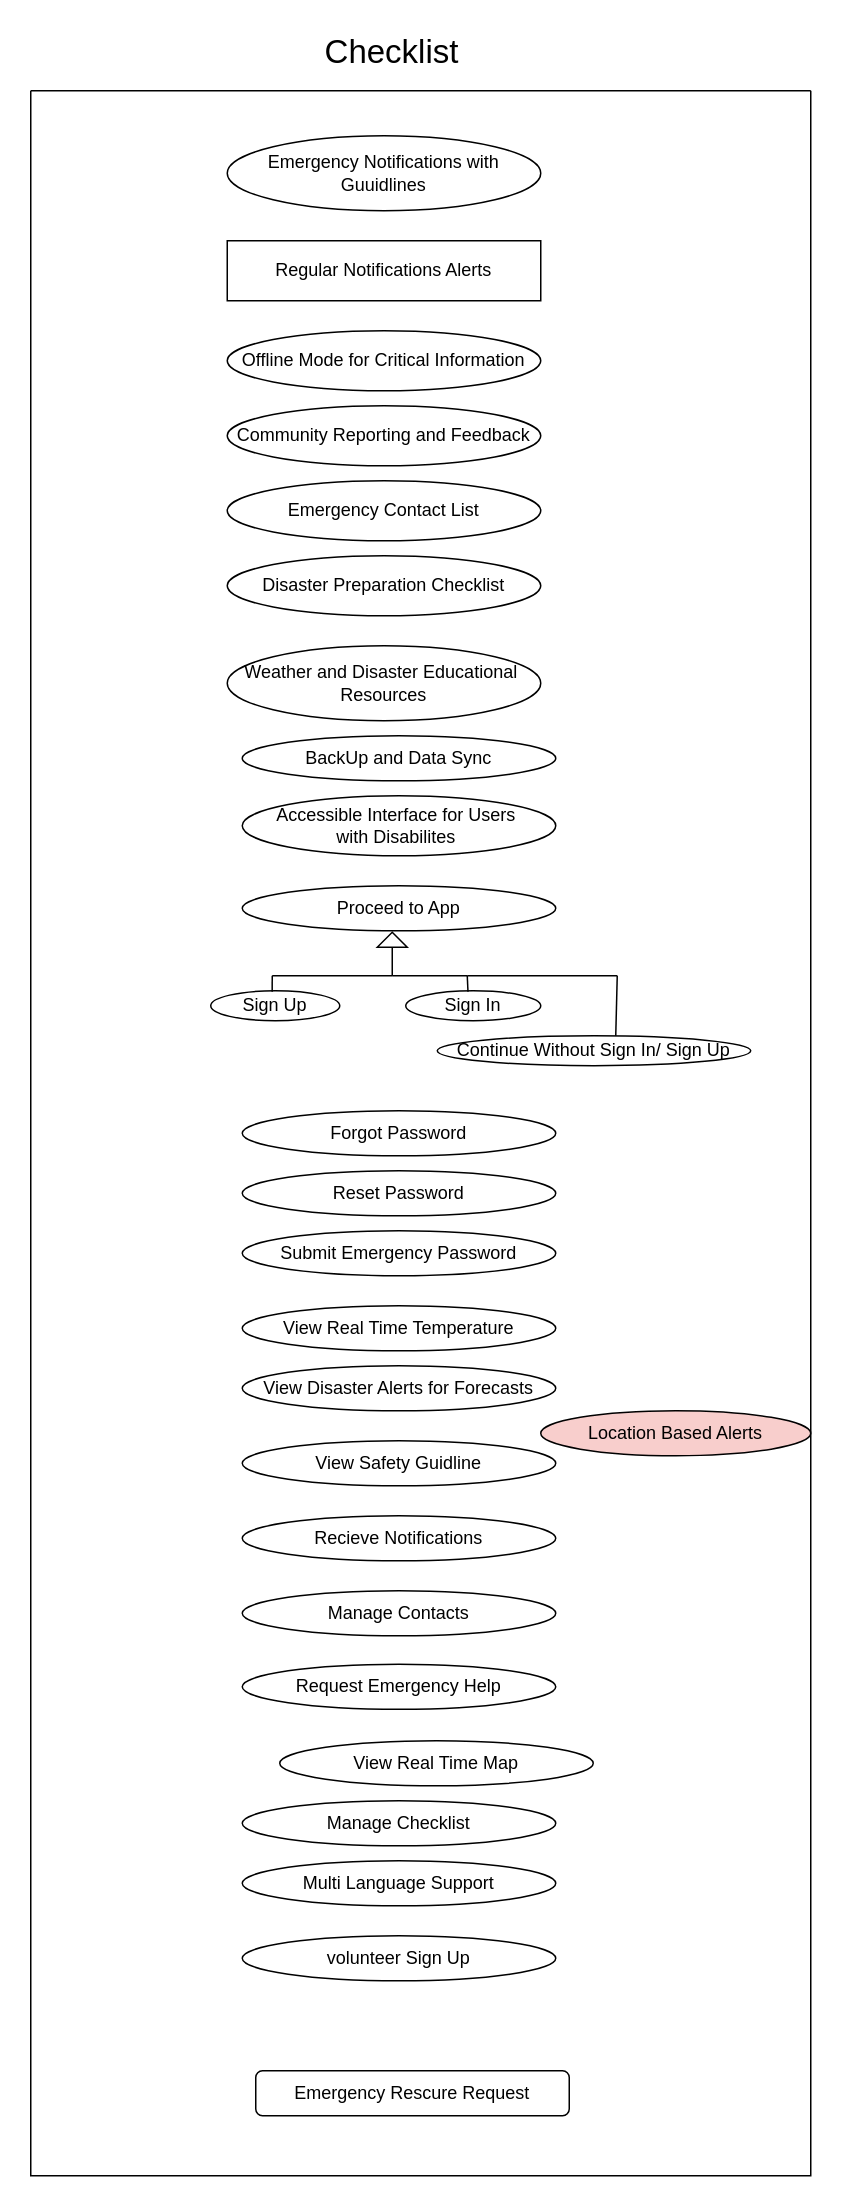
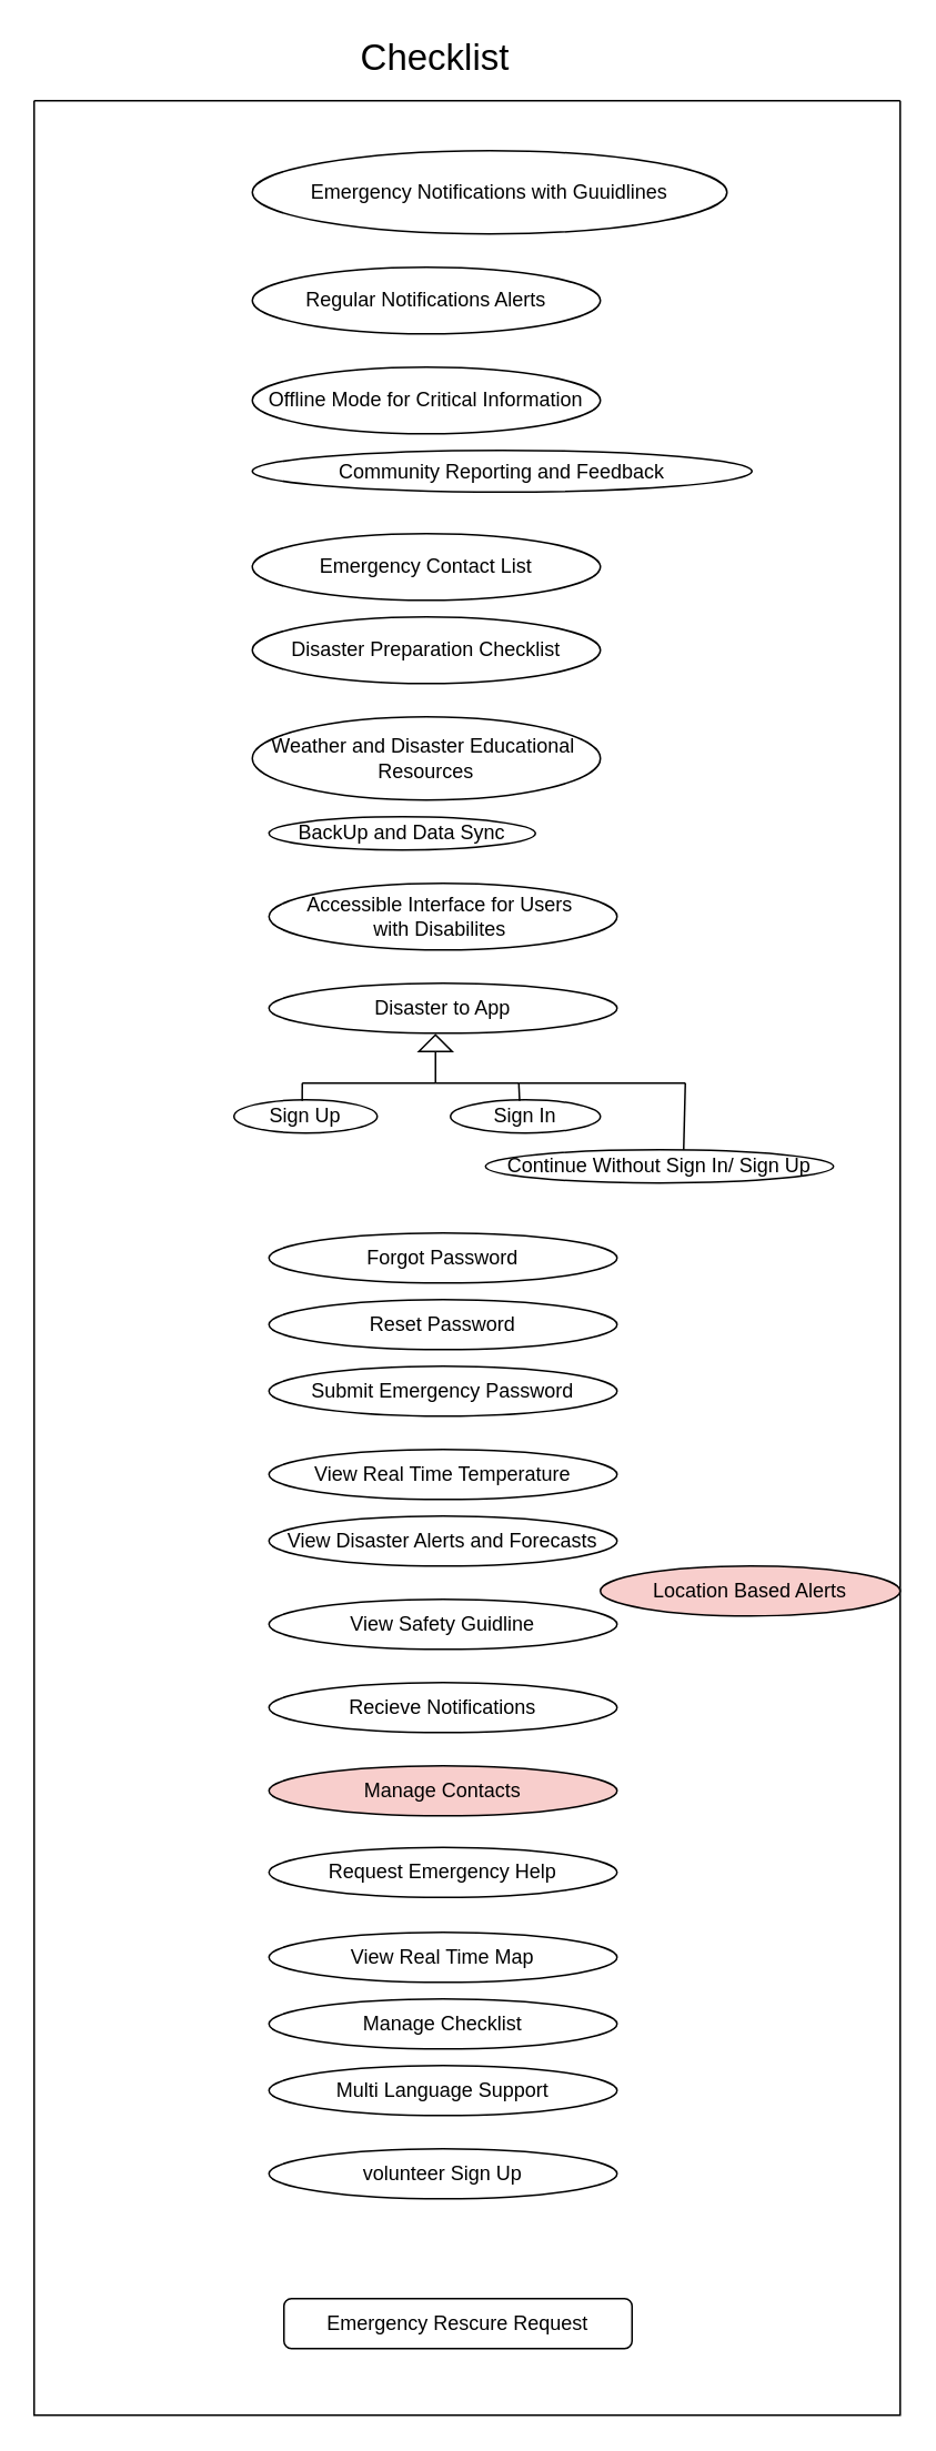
- <mxCell id="3" value="Emergency Notifications&amp;nbsp;&lt;span style=&quot;background-color: initial;&quot;&gt;with Guuidlines&lt;/span&gt;" style="ellipse;whiteSpace=wrap;html=1;" vertex="1" parent="2"><mxGeometry x="131" y="30" width="209" height="50" as="geometry" /></mxCell>
+ <mxCell id="3" value="Emergency Notifications&amp;nbsp;&lt;span style=&quot;background-color: initial;&quot;&gt;with Guuidlines&lt;/span&gt;" style="ellipse;whiteSpace=wrap;html=1;" vertex="1" parent="2"><mxGeometry x="131" y="30" width="285" height="50" as="geometry" /></mxCell>
- <mxCell id="4" value="Regular Notifications Alerts" style="whiteSpace=wrap;html=1;rounded=0;" vertex="1" parent="2"><mxGeometry x="131" y="100" width="209" height="40" as="geometry" /></mxCell>
+ <mxCell id="4" value="Regular Notifications Alerts" style="ellipse;whiteSpace=wrap;html=1;" vertex="1" parent="2"><mxGeometry x="131" y="100" width="209" height="40" as="geometry" /></mxCell>
- <mxCell id="6" value="Community Reporting and Feedback" style="ellipse;whiteSpace=wrap;html=1;" vertex="1" parent="2"><mxGeometry x="131" y="210" width="209" height="40" as="geometry" /></mxCell>
+ <mxCell id="6" value="Community Reporting and Feedback" style="ellipse;whiteSpace=wrap;html=1;" vertex="1" parent="2"><mxGeometry x="131" y="210" width="300" height="25" as="geometry" /></mxCell>
- <mxCell id="10" value="BackUp and Data Sync" style="ellipse;whiteSpace=wrap;html=1;" vertex="1" parent="2"><mxGeometry x="141" y="430" width="209" height="30" as="geometry" /></mxCell>
+ <mxCell id="10" value="BackUp and Data Sync" style="ellipse;whiteSpace=wrap;html=1;" vertex="1" parent="2"><mxGeometry x="141" y="430" width="160" height="20" as="geometry" /></mxCell>
- <mxCell id="15" value="Proceed to App" style="ellipse;whiteSpace=wrap;html=1;" vertex="1" parent="2"><mxGeometry x="141" y="530" width="209" height="30" as="geometry" /></mxCell>
+ <mxCell id="15" value="Disaster to App" style="ellipse;whiteSpace=wrap;html=1;" vertex="1" parent="2"><mxGeometry x="141" y="530" width="209" height="30" as="geometry" /></mxCell>
- <mxCell id="22" value="View Disaster Alerts for Forecasts" style="ellipse;whiteSpace=wrap;html=1;" vertex="1" parent="2"><mxGeometry x="141" y="850" width="209" height="30" as="geometry" /></mxCell>
+ <mxCell id="22" value="View Disaster Alerts and Forecasts" style="ellipse;whiteSpace=wrap;html=1;" vertex="1" parent="2"><mxGeometry x="141" y="850" width="209" height="30" as="geometry" /></mxCell>
- <mxCell id="25" value="Manage Contacts" style="ellipse;whiteSpace=wrap;html=1;" vertex="1" parent="2"><mxGeometry x="141" y="1000" width="209" height="30" as="geometry" /></mxCell>
+ <mxCell id="25" value="Manage Contacts" style="ellipse;whiteSpace=wrap;html=1;fillColor=#f8cecc;" vertex="1" parent="2"><mxGeometry x="141" y="1000" width="209" height="30" as="geometry" /></mxCell>
- <mxCell id="27" value="View Real Time Map" style="ellipse;whiteSpace=wrap;html=1;" vertex="1" parent="2"><mxGeometry x="166" y="1100" width="209" height="30" as="geometry" /></mxCell>
+ <mxCell id="27" value="View Real Time Map" style="ellipse;whiteSpace=wrap;html=1;" vertex="1" parent="2"><mxGeometry x="141" y="1100" width="209" height="30" as="geometry" /></mxCell>
